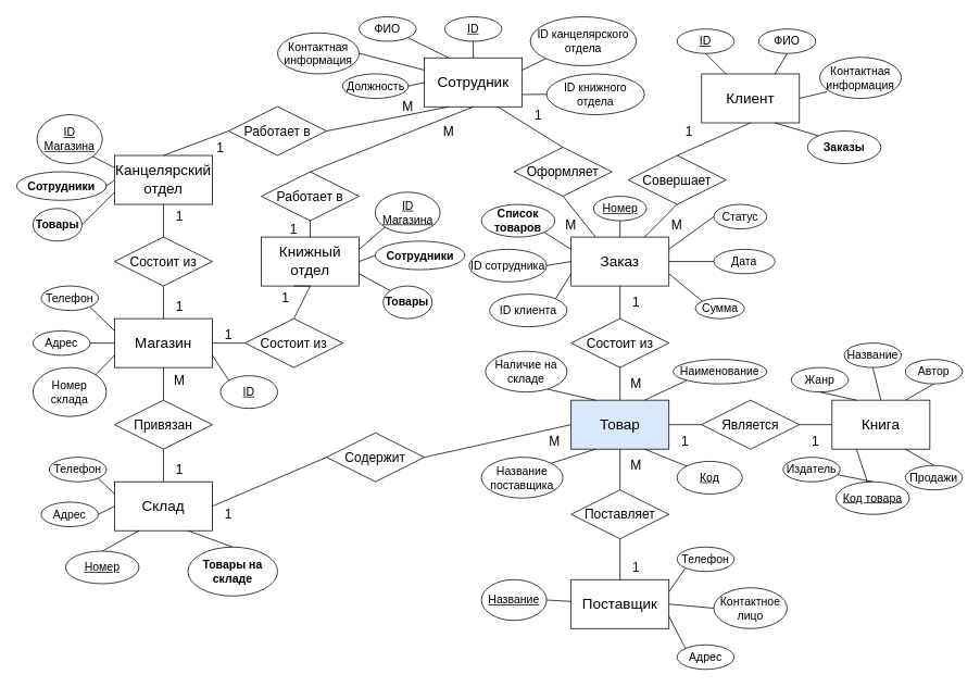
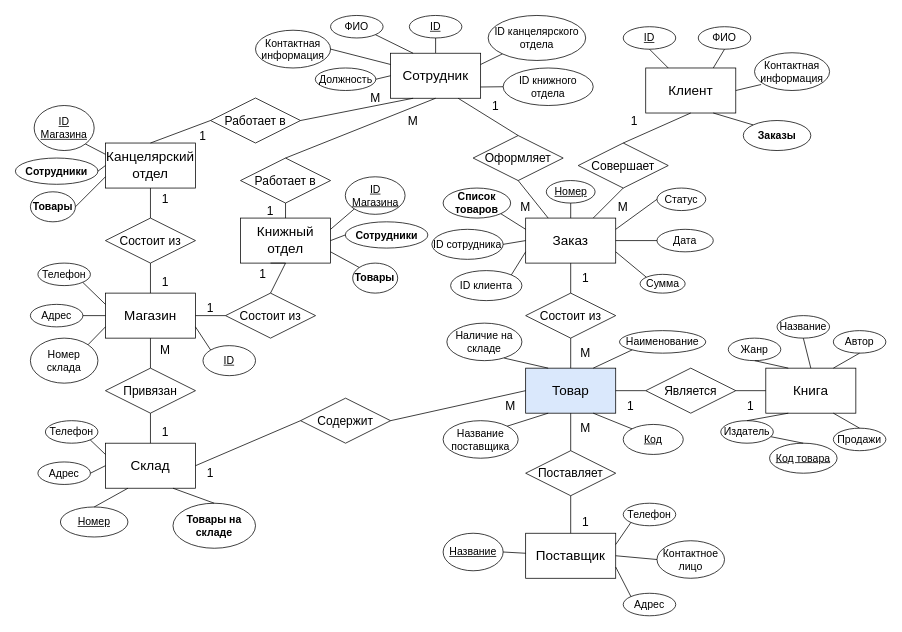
- <mxCell id="76" value="" parent="1" style="endArrow=none;html=1;exitX=0.25;exitY=1;exitDx=0;exitDy=0;" target="31" source="8" edge="1"><mxGeometry as="geometry" height="50" width="50" relative="1"><mxPoint as="sourcePoint" y="725" x="1015" /><mxPoint as="targetPoint" y="665" x="1115" /></mxGeometry></mxCell>
+ <mxCell id="76" value="" parent="1" style="endArrow=none;html=1;entryX=0.5;entryY=0;entryDx=0;entryDy=0;exitX=0.25;exitY=1;exitDx=0;exitDy=0;" target="27" source="8" edge="1"><mxGeometry as="geometry" height="50" width="50" relative="1"><mxPoint as="sourcePoint" y="725" x="1015" /><mxPoint as="targetPoint" y="665" x="1115" /></mxGeometry></mxCell>
